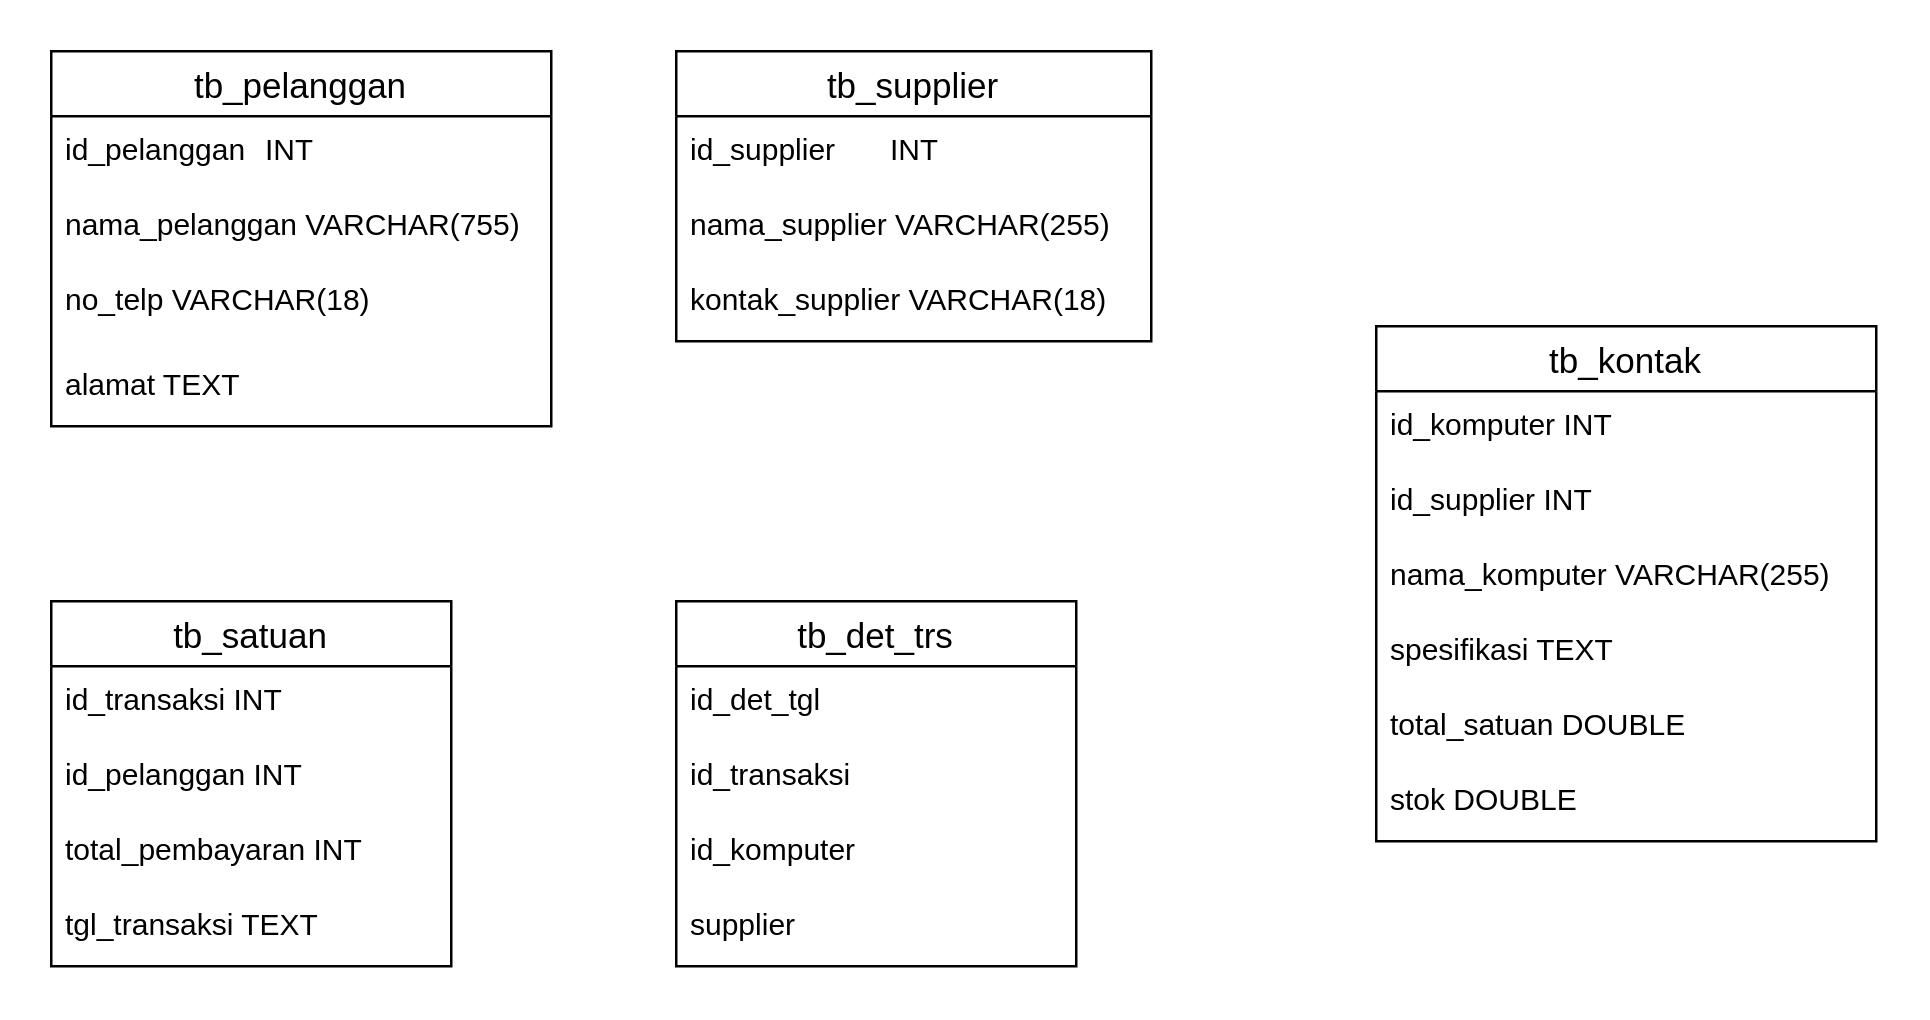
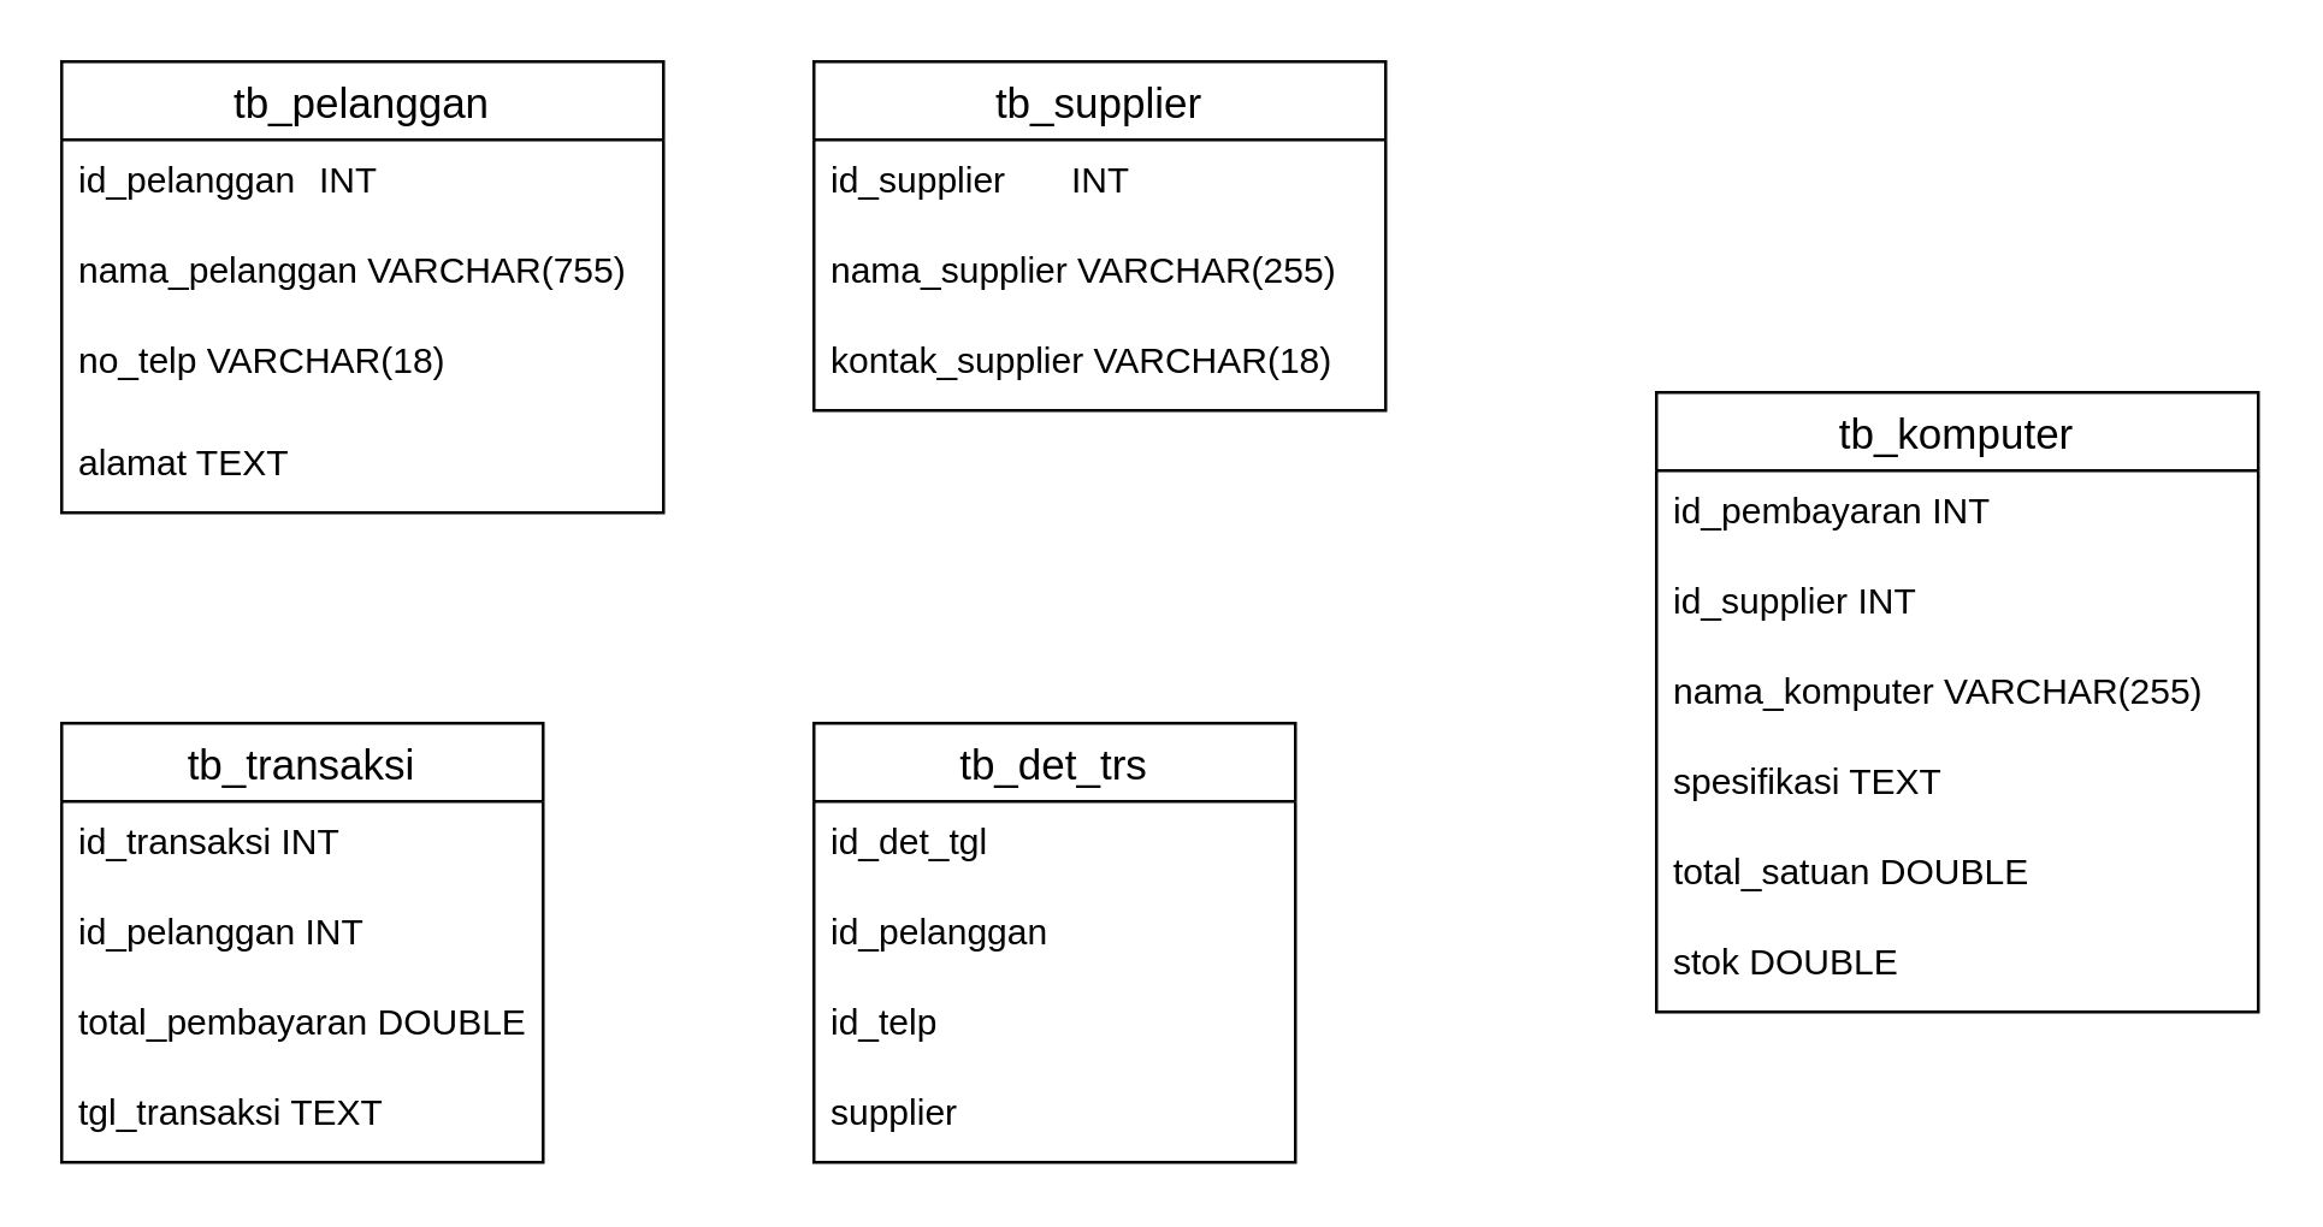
- <mxCell id="21" value="tb_kontak" style="swimlane;fontStyle=0;childLayout=stackLayout;horizontal=1;startSize=26;horizontalStack=0;resizeParent=1;resizeParentMax=0;resizeLast=0;collapsible=1;marginBottom=0;align=center;fontSize=14;" vertex="1" parent="1"><mxGeometry x="550" y="130" width="200" height="206" as="geometry" /></mxCell>
+ <mxCell id="21" value="tb_komputer" style="swimlane;fontStyle=0;childLayout=stackLayout;horizontal=1;startSize=26;horizontalStack=0;resizeParent=1;resizeParentMax=0;resizeLast=0;collapsible=1;marginBottom=0;align=center;fontSize=14;" vertex="1" parent="1"><mxGeometry x="550" y="130" width="200" height="206" as="geometry" /></mxCell>
- <mxCell id="22" value="id_komputer INT" style="text;strokeColor=none;fillColor=none;spacingLeft=4;spacingRight=4;overflow=hidden;rotatable=0;points=[[0,0.5],[1,0.5]];portConstraint=eastwest;fontSize=12;whiteSpace=wrap;html=1;" vertex="1" parent="21"><mxGeometry y="26" width="200" height="30" as="geometry" /></mxCell>
+ <mxCell id="22" value="id_pembayaran INT" style="text;strokeColor=none;fillColor=none;spacingLeft=4;spacingRight=4;overflow=hidden;rotatable=0;points=[[0,0.5],[1,0.5]];portConstraint=eastwest;fontSize=12;whiteSpace=wrap;html=1;" vertex="1" parent="21"><mxGeometry y="26" width="200" height="30" as="geometry" /></mxCell>
- <mxCell id="2" value="tb_satuan" style="swimlane;fontStyle=0;childLayout=stackLayout;horizontal=1;startSize=26;horizontalStack=0;resizeParent=1;resizeParentMax=0;resizeLast=0;collapsible=1;marginBottom=0;align=center;fontSize=14;" vertex="1" parent="1"><mxGeometry x="20" y="240" width="160" height="146" as="geometry" /></mxCell>
+ <mxCell id="2" value="tb_transaksi" style="swimlane;fontStyle=0;childLayout=stackLayout;horizontal=1;startSize=26;horizontalStack=0;resizeParent=1;resizeParentMax=0;resizeLast=0;collapsible=1;marginBottom=0;align=center;fontSize=14;" vertex="1" parent="1"><mxGeometry x="20" y="240" width="160" height="146" as="geometry" /></mxCell>
- <mxCell id="18" value="id_transaksi" style="text;strokeColor=none;fillColor=none;spacingLeft=4;spacingRight=4;overflow=hidden;rotatable=0;points=[[0,0.5],[1,0.5]];portConstraint=eastwest;fontSize=12;whiteSpace=wrap;html=1;" vertex="1" parent="16"><mxGeometry y="56" width="160" height="30" as="geometry" /></mxCell>
+ <mxCell id="18" value="id_pelanggan" style="text;strokeColor=none;fillColor=none;spacingLeft=4;spacingRight=4;overflow=hidden;rotatable=0;points=[[0,0.5],[1,0.5]];portConstraint=eastwest;fontSize=12;whiteSpace=wrap;html=1;" vertex="1" parent="16"><mxGeometry y="56" width="160" height="30" as="geometry" /></mxCell>
- <mxCell id="5" value="total_pembayaran INT" style="text;strokeColor=none;fillColor=none;spacingLeft=4;spacingRight=4;overflow=hidden;rotatable=0;points=[[0,0.5],[1,0.5]];portConstraint=eastwest;fontSize=12;whiteSpace=wrap;html=1;" vertex="1" parent="2"><mxGeometry y="86" width="160" height="30" as="geometry" /></mxCell>
+ <mxCell id="5" value="total_pembayaran DOUBLE" style="text;strokeColor=none;fillColor=none;spacingLeft=4;spacingRight=4;overflow=hidden;rotatable=0;points=[[0,0.5],[1,0.5]];portConstraint=eastwest;fontSize=12;whiteSpace=wrap;html=1;" vertex="1" parent="2"><mxGeometry y="86" width="160" height="30" as="geometry" /></mxCell>
- <mxCell id="19" value="id_komputer" style="text;strokeColor=none;fillColor=none;spacingLeft=4;spacingRight=4;overflow=hidden;rotatable=0;points=[[0,0.5],[1,0.5]];portConstraint=eastwest;fontSize=12;whiteSpace=wrap;html=1;" vertex="1" parent="16"><mxGeometry y="86" width="160" height="30" as="geometry" /></mxCell>
+ <mxCell id="19" value="id_telp" style="text;strokeColor=none;fillColor=none;spacingLeft=4;spacingRight=4;overflow=hidden;rotatable=0;points=[[0,0.5],[1,0.5]];portConstraint=eastwest;fontSize=12;whiteSpace=wrap;html=1;" vertex="1" parent="16"><mxGeometry y="86" width="160" height="30" as="geometry" /></mxCell>
